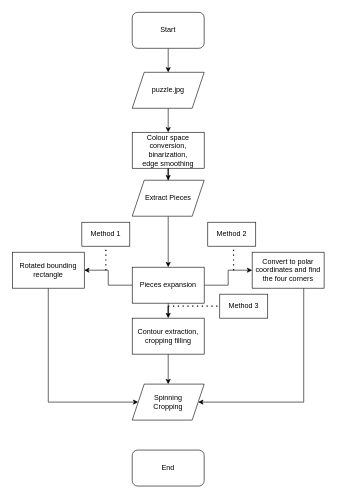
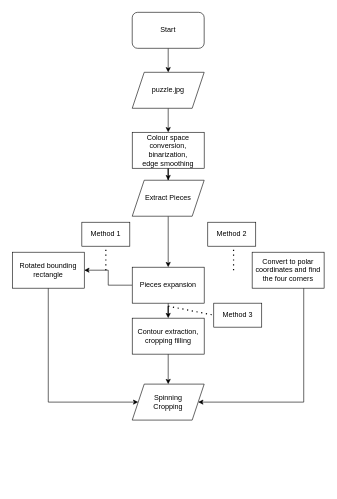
- <mxCell id="10" value="" style="edgeStyle=orthogonalEdgeStyle;rounded=0;orthogonalLoop=1;jettySize=auto;html=1;" edge="1" parent="1" source="13" target="15"><mxGeometry relative="1" as="geometry" /></mxCell>
- <mxCell id="24" value="Method 3" style="rounded=0;whiteSpace=wrap;html=1;" vertex="1" parent="1"><mxGeometry x="366" y="490" width="80" height="40" as="geometry" /></mxCell>
+ <mxCell id="24" value="Method 3" style="rounded=0;whiteSpace=wrap;html=1;" vertex="1" parent="1"><mxGeometry x="356" y="505" width="80" height="40" as="geometry" /></mxCell>
- <mxCell id="21" value="End" style="rounded=1;whiteSpace=wrap;html=1;" vertex="1" parent="1"><mxGeometry x="220" y="750" width="120" height="60" as="geometry" /></mxCell>
